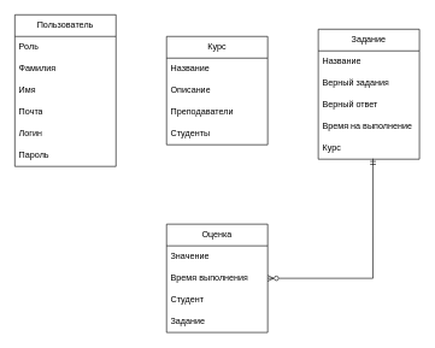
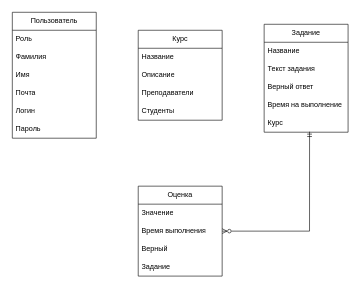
- <mxCell id="16" value="Верный задания" style="text;strokeColor=none;fillColor=none;align=left;verticalAlign=middle;spacingLeft=4;spacingRight=4;overflow=hidden;points=[[0,0.5],[1,0.5]];portConstraint=eastwest;rotatable=0;whiteSpace=wrap;html=1;" vertex="1" parent="14"><mxGeometry y="60" width="140" height="30" as="geometry" /></mxCell>
+ <mxCell id="16" value="Текст задания" style="text;strokeColor=none;fillColor=none;align=left;verticalAlign=middle;spacingLeft=4;spacingRight=4;overflow=hidden;points=[[0,0.5],[1,0.5]];portConstraint=eastwest;rotatable=0;whiteSpace=wrap;html=1;" vertex="1" parent="14"><mxGeometry y="60" width="140" height="30" as="geometry" /></mxCell>
- <mxCell id="23" value="Студент" style="text;strokeColor=none;fillColor=none;align=left;verticalAlign=middle;spacingLeft=4;spacingRight=4;overflow=hidden;points=[[0,0.5],[1,0.5]];portConstraint=eastwest;rotatable=0;whiteSpace=wrap;html=1;" vertex="1" parent="20"><mxGeometry y="90" width="140" height="30" as="geometry" /></mxCell>
+ <mxCell id="23" value="Верный" style="text;strokeColor=none;fillColor=none;align=left;verticalAlign=middle;spacingLeft=4;spacingRight=4;overflow=hidden;points=[[0,0.5],[1,0.5]];portConstraint=eastwest;rotatable=0;whiteSpace=wrap;html=1;" vertex="1" parent="20"><mxGeometry y="90" width="140" height="30" as="geometry" /></mxCell>
